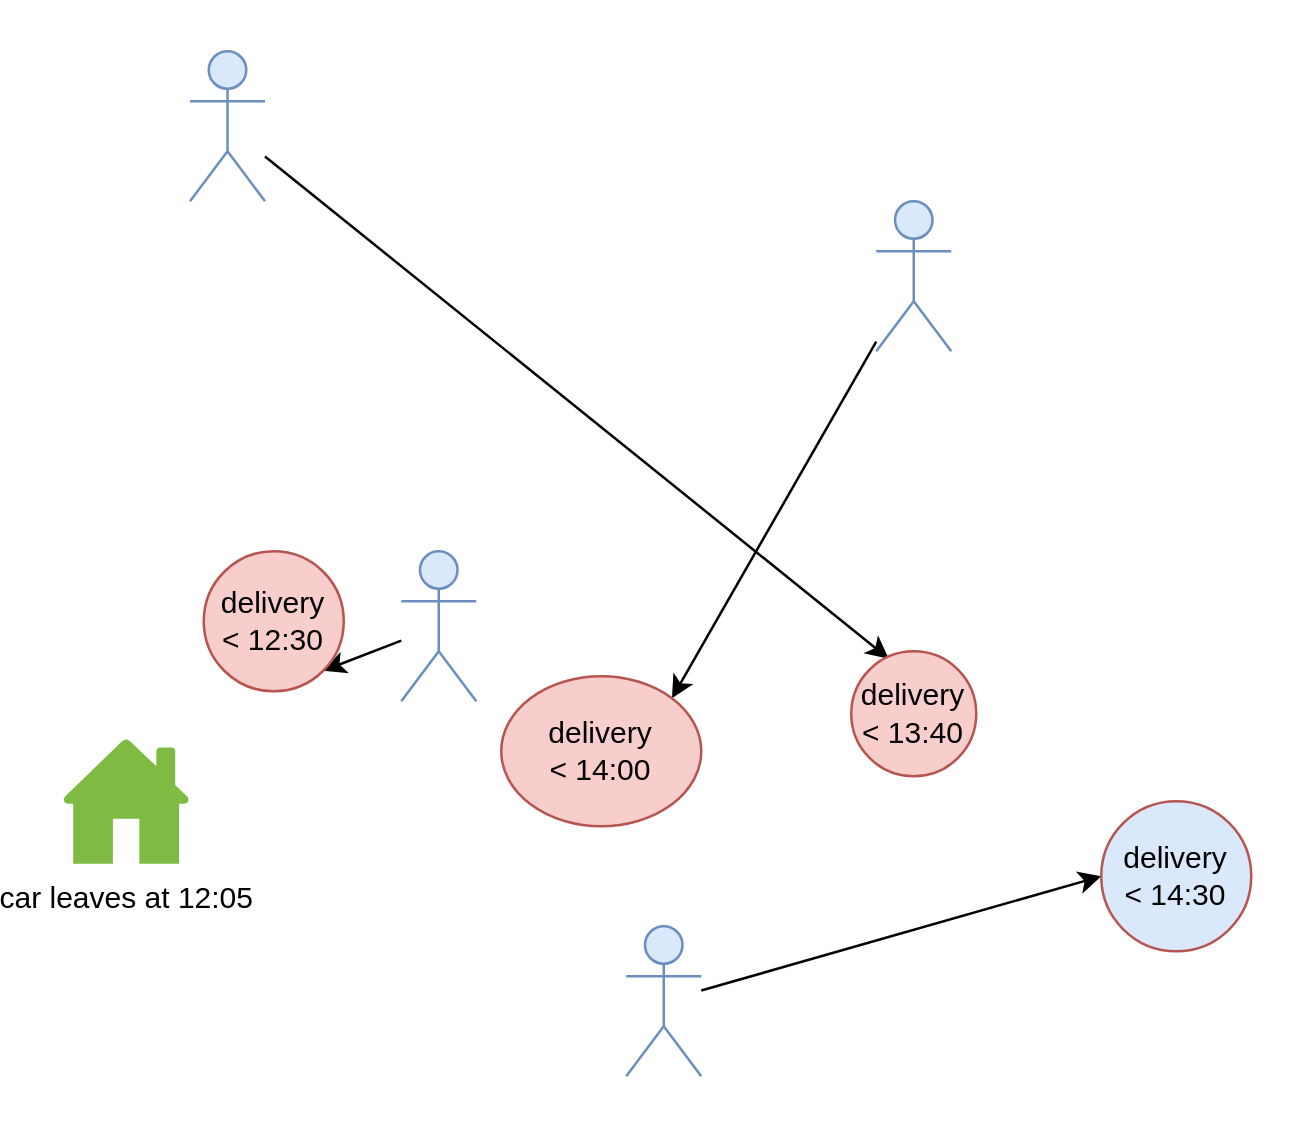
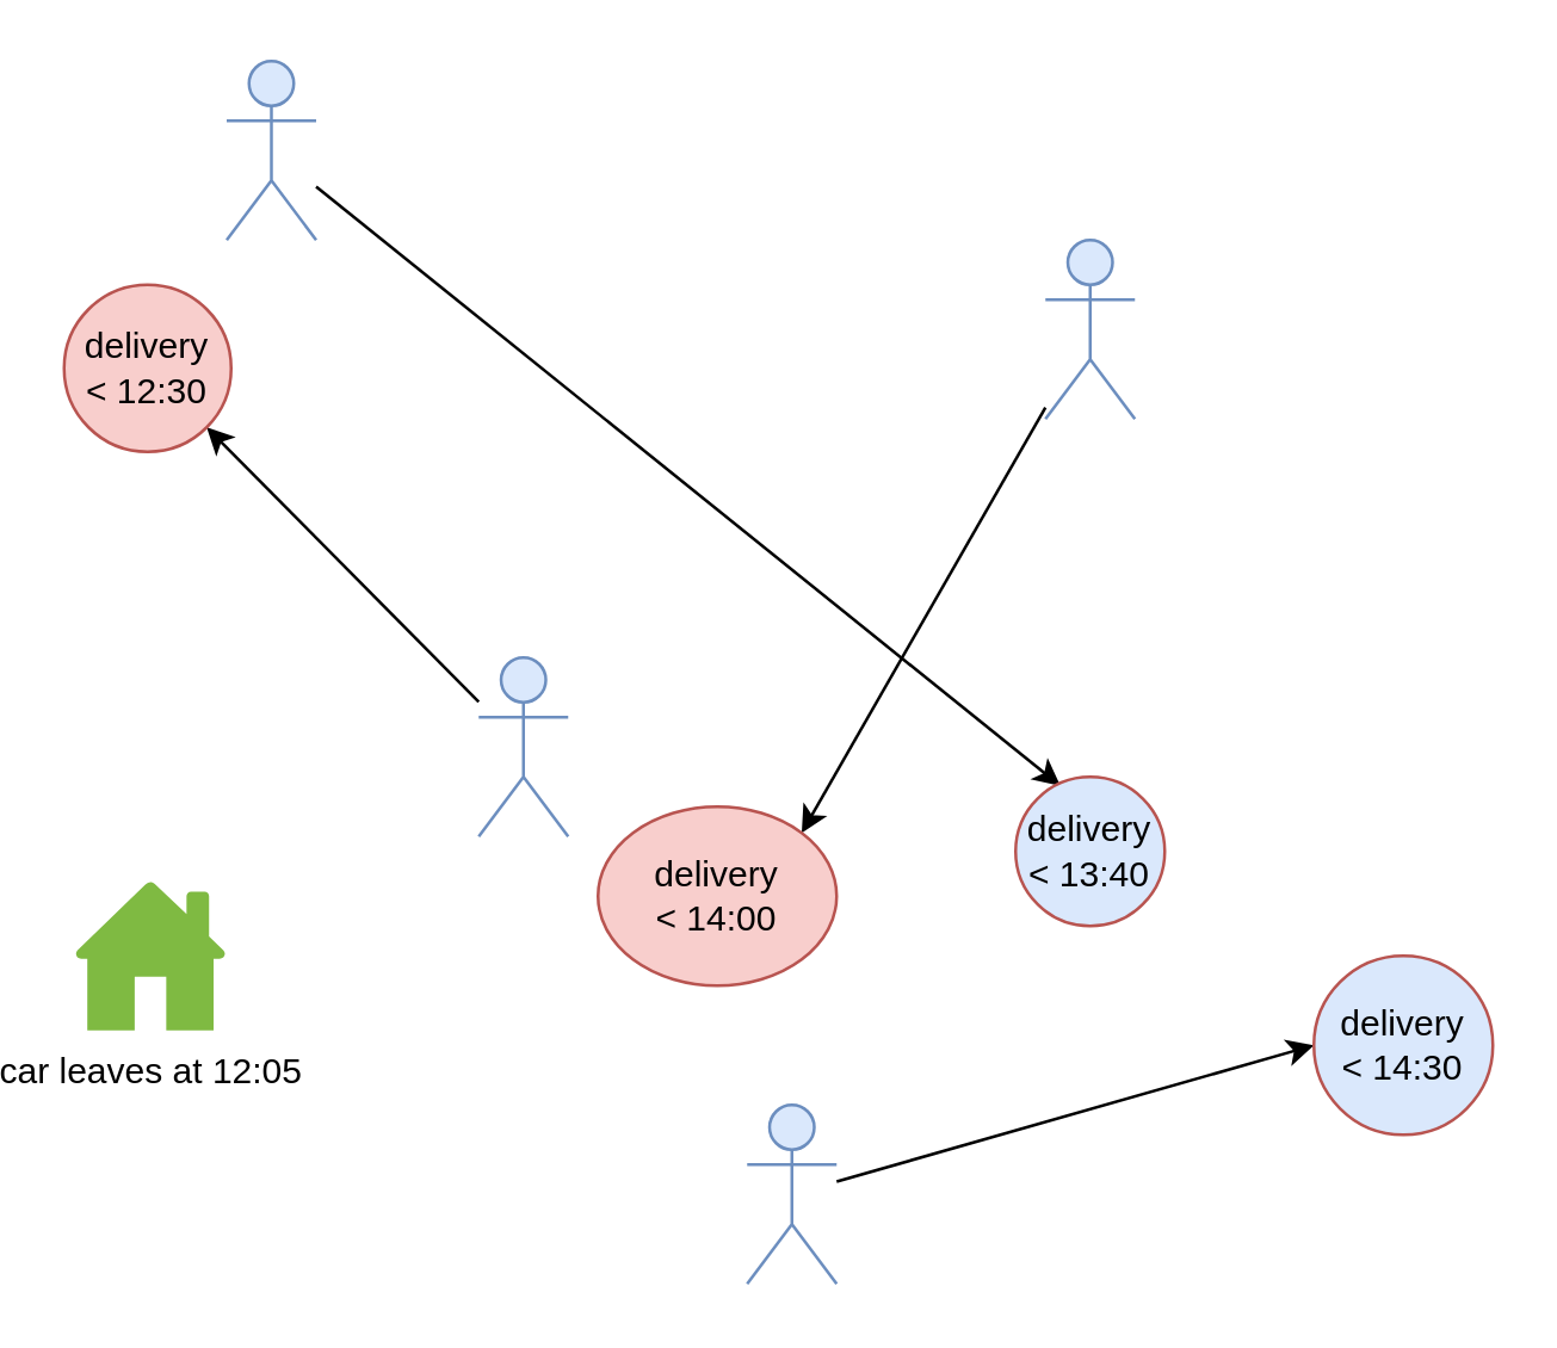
- <mxCell id="13" value="&lt;div&gt;delivery&lt;/div&gt;&lt;div&gt;&amp;lt; 12:30&lt;br&gt;&lt;/div&gt;" style="ellipse;whiteSpace=wrap;html=1;aspect=fixed;fillColor=#f8cecc;strokeColor=#b85450;" vertex="1" parent="1"><mxGeometry x="80" y="220" width="56" height="56" as="geometry" /></mxCell>
+ <mxCell id="13" value="&lt;div&gt;delivery&lt;/div&gt;&lt;div&gt;&amp;lt; 12:30&lt;br&gt;&lt;/div&gt;" style="ellipse;whiteSpace=wrap;html=1;aspect=fixed;fillColor=#f8cecc;strokeColor=#b85450;" vertex="1" parent="1"><mxGeometry x="20" y="95" width="56" height="56" as="geometry" /></mxCell>
- <mxCell id="10" value="&lt;div&gt;delivery&lt;/div&gt;&lt;div&gt;&amp;lt; 13:40&lt;br&gt;&lt;/div&gt;" style="ellipse;whiteSpace=wrap;html=1;aspect=fixed;fillColor=#f8cecc;strokeColor=#b85450;" vertex="1" parent="1"><mxGeometry x="339" y="260" width="50" height="50" as="geometry" /></mxCell>
+ <mxCell id="10" value="&lt;div&gt;delivery&lt;/div&gt;&lt;div&gt;&amp;lt; 13:40&lt;br&gt;&lt;/div&gt;" style="ellipse;whiteSpace=wrap;html=1;aspect=fixed;fillColor=#dae8fc;strokeColor=#b85450;" vertex="1" parent="1"><mxGeometry x="339" y="260" width="50" height="50" as="geometry" /></mxCell>
